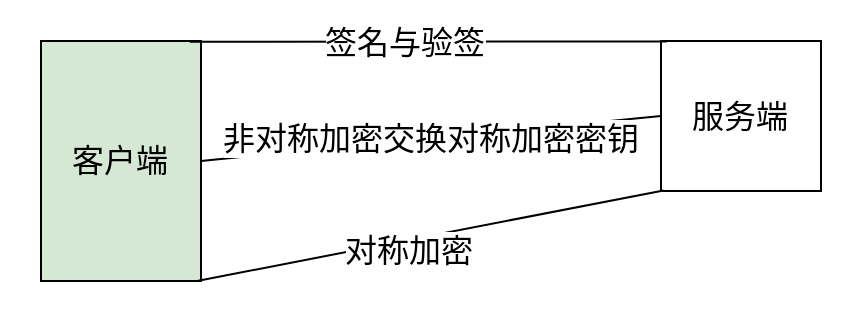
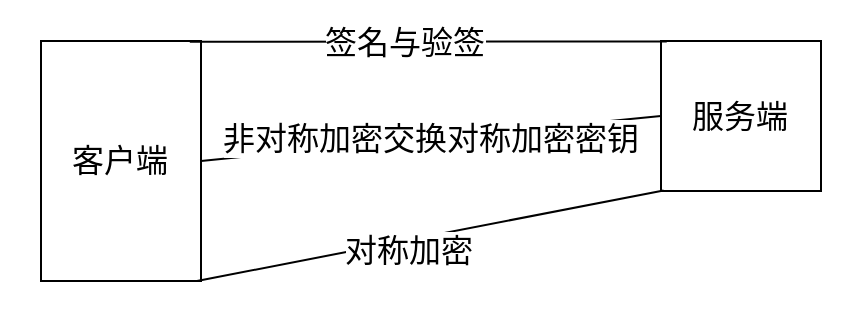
- <mxCell id="2" value="&lt;font style=&quot;font-size: 16px&quot;&gt;客户端&lt;/font&gt;" style="rounded=0;whiteSpace=wrap;html=1;fillColor=#d5e8d4;" vertex="1" parent="1"><mxGeometry x="20" y="20" width="80" height="120" as="geometry" /></mxCell>
+ <mxCell id="2" value="&lt;font style=&quot;font-size: 16px&quot;&gt;客户端&lt;/font&gt;" style="rounded=0;whiteSpace=wrap;html=1;" vertex="1" parent="1"><mxGeometry x="20" y="20" width="80" height="120" as="geometry" /></mxCell>
